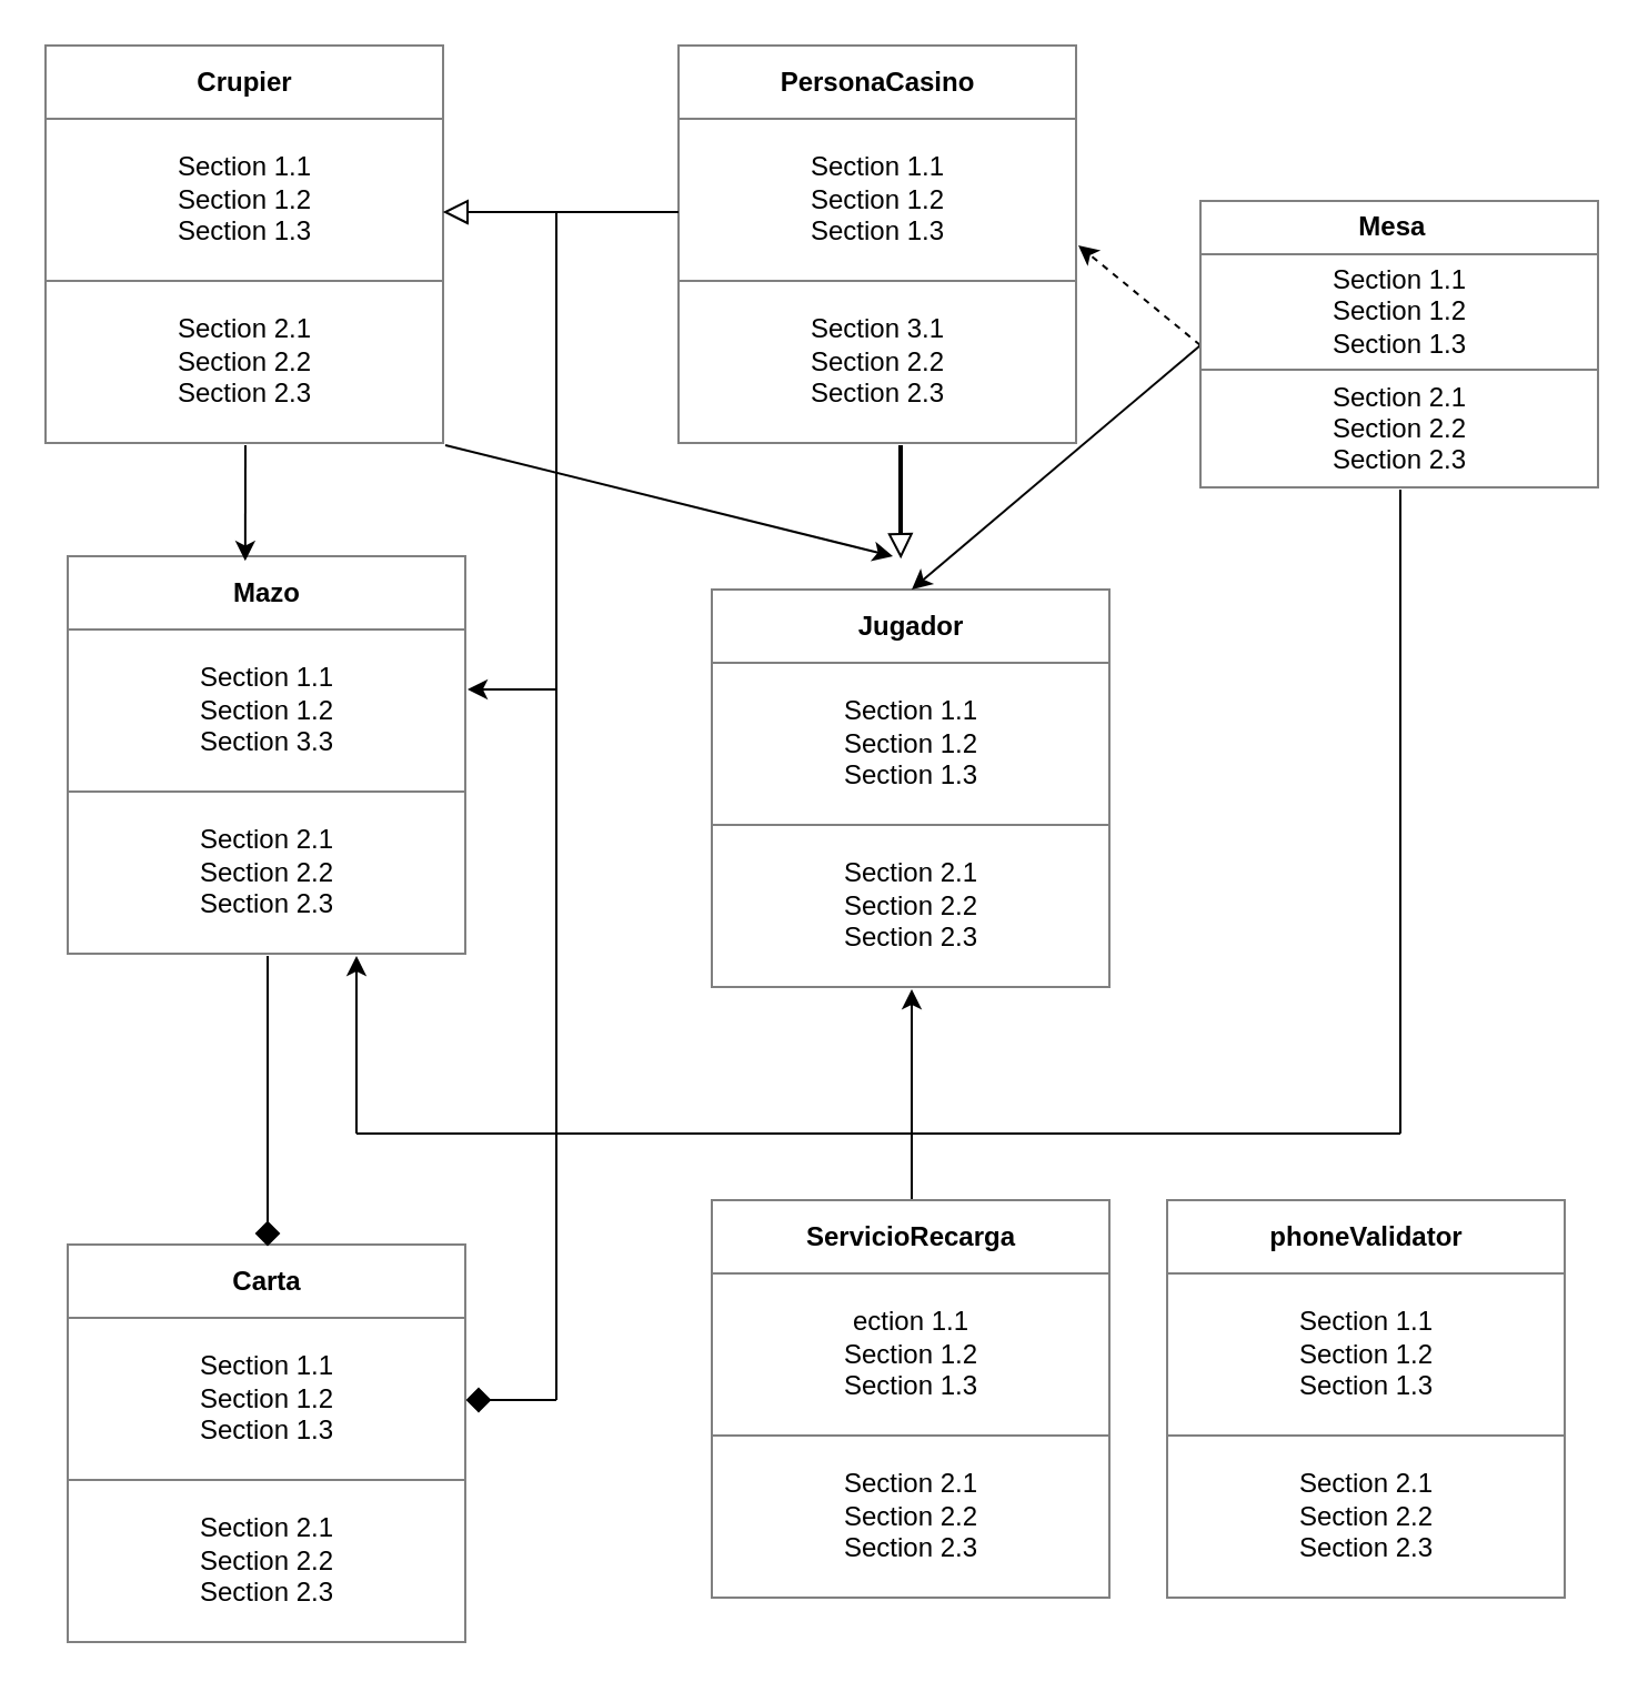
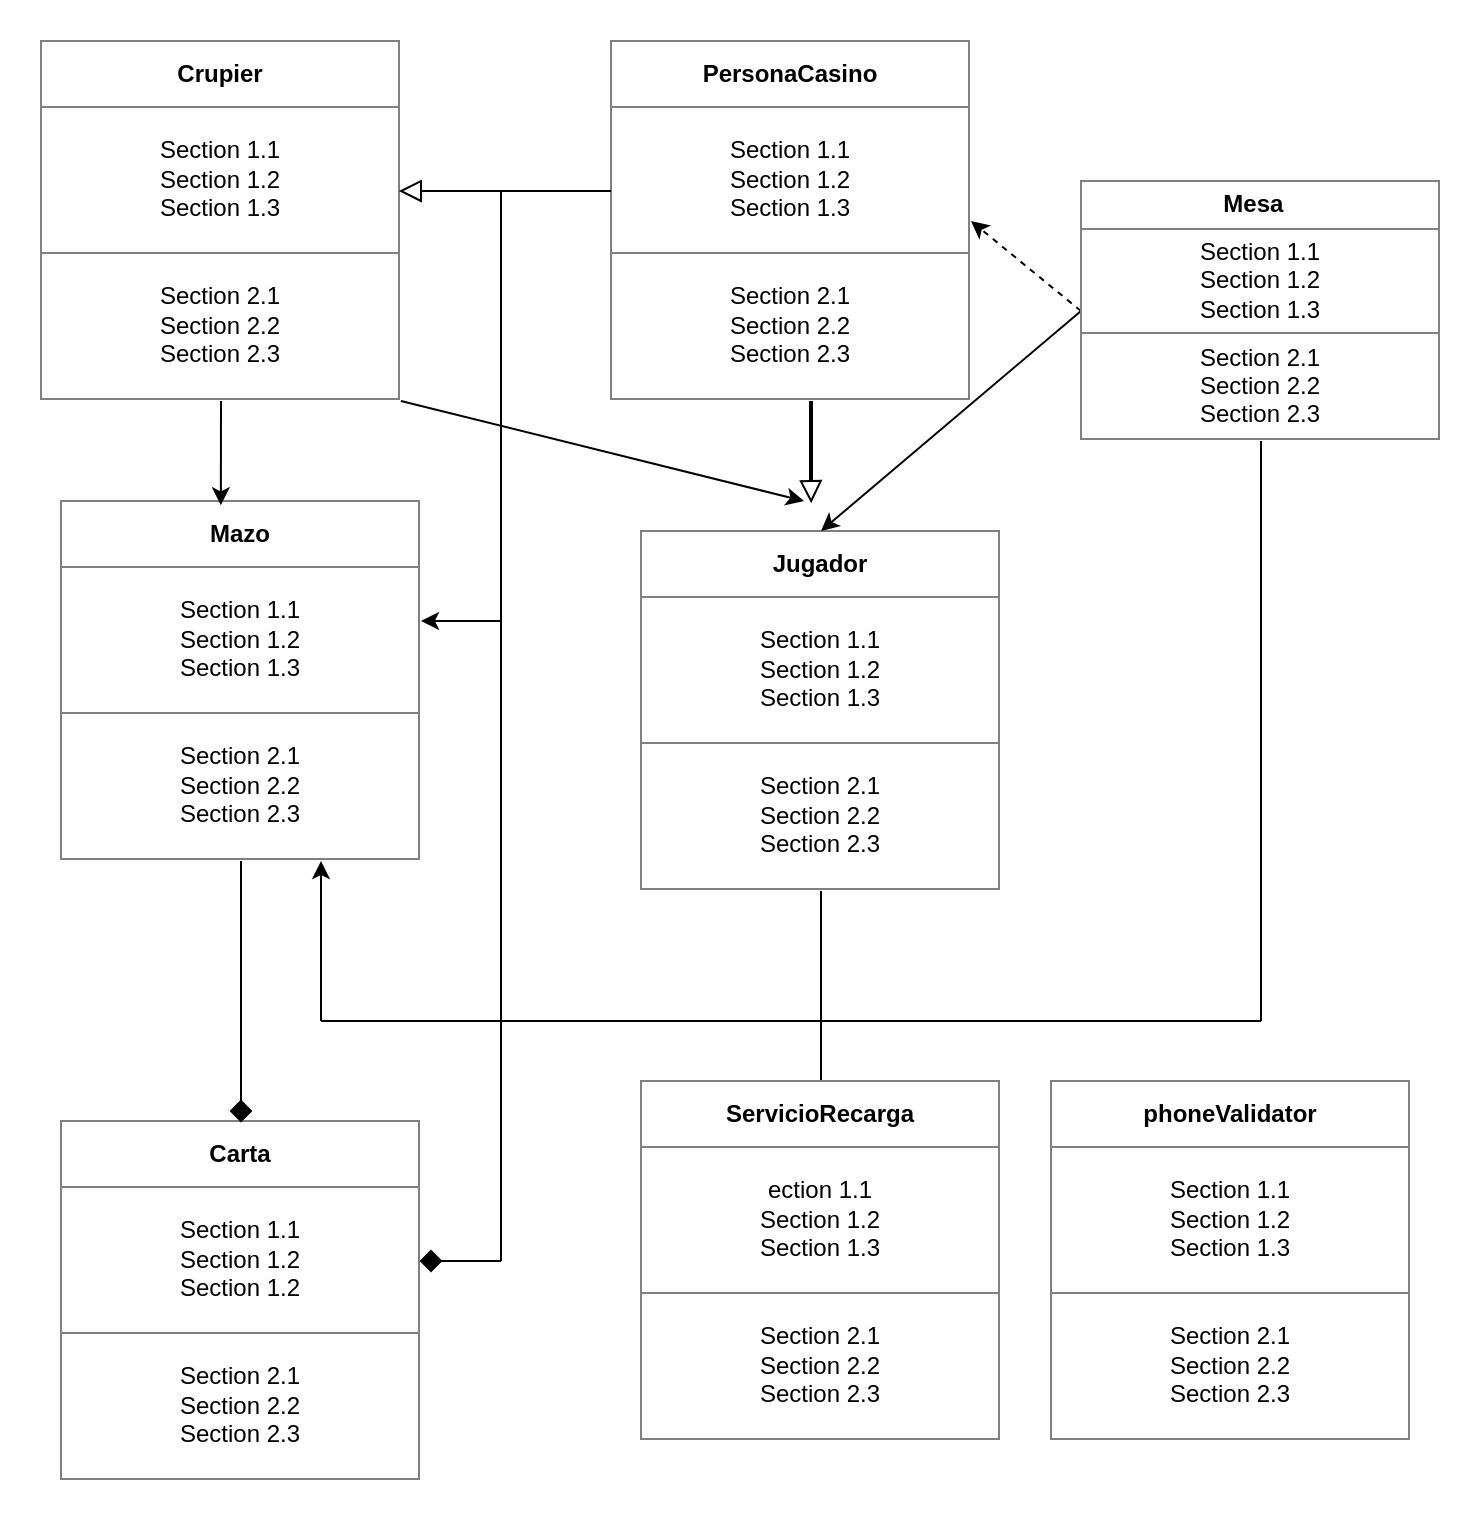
- <mxCell id="4" value="&lt;table border=&quot;1&quot; width=&quot;100%&quot; height=&quot;100%&quot; cellpadding=&quot;4&quot; style=&quot;width:100%;height:100%;border-collapse:collapse;&quot;&gt;&lt;tbody&gt;&lt;tr&gt;&lt;th align=&quot;center&quot;&gt;PersonaCasino&lt;/th&gt;&lt;/tr&gt;&lt;tr&gt;&lt;td align=&quot;center&quot;&gt;Section 1.1&lt;br&gt;Section 1.2&lt;br&gt;Section 1.3&lt;/td&gt;&lt;/tr&gt;&lt;tr&gt;&lt;td align=&quot;center&quot;&gt;Section 3.1&lt;br&gt;Section 2.2&lt;br&gt;Section 2.3&lt;/td&gt;&lt;/tr&gt;&lt;/tbody&gt;&lt;/table&gt;" style="text;html=1;whiteSpace=wrap;strokeColor=none;fillColor=none;overflow=fill;" vertex="1" parent="1"><mxGeometry x="305" y="20" width="180" height="180" as="geometry" /></mxCell>
+ <mxCell id="4" value="&lt;table border=&quot;1&quot; width=&quot;100%&quot; height=&quot;100%&quot; cellpadding=&quot;4&quot; style=&quot;width:100%;height:100%;border-collapse:collapse;&quot;&gt;&lt;tbody&gt;&lt;tr&gt;&lt;th align=&quot;center&quot;&gt;PersonaCasino&lt;/th&gt;&lt;/tr&gt;&lt;tr&gt;&lt;td align=&quot;center&quot;&gt;Section 1.1&lt;br&gt;Section 1.2&lt;br&gt;Section 1.3&lt;/td&gt;&lt;/tr&gt;&lt;tr&gt;&lt;td align=&quot;center&quot;&gt;Section 2.1&lt;br&gt;Section 2.2&lt;br&gt;Section 2.3&lt;/td&gt;&lt;/tr&gt;&lt;/tbody&gt;&lt;/table&gt;" style="text;html=1;whiteSpace=wrap;strokeColor=none;fillColor=none;overflow=fill;" vertex="1" parent="1"><mxGeometry x="305" y="20" width="180" height="180" as="geometry" /></mxCell>
- <mxCell id="7" value="&lt;table border=&quot;1&quot; width=&quot;100%&quot; height=&quot;100%&quot; cellpadding=&quot;4&quot; style=&quot;width:100%;height:100%;border-collapse:collapse;&quot;&gt;&lt;tbody&gt;&lt;tr&gt;&lt;th align=&quot;center&quot;&gt;Mazo&lt;/th&gt;&lt;/tr&gt;&lt;tr&gt;&lt;td align=&quot;center&quot;&gt;Section 1.1&lt;br&gt;Section 1.2&lt;br&gt;Section 3.3&lt;/td&gt;&lt;/tr&gt;&lt;tr&gt;&lt;td align=&quot;center&quot;&gt;Section 2.1&lt;br&gt;Section 2.2&lt;br&gt;Section 2.3&lt;/td&gt;&lt;/tr&gt;&lt;/tbody&gt;&lt;/table&gt;" style="text;html=1;whiteSpace=wrap;strokeColor=none;fillColor=none;overflow=fill;" vertex="1" parent="1"><mxGeometry x="30" y="250" width="180" height="180" as="geometry" /></mxCell>
+ <mxCell id="7" value="&lt;table border=&quot;1&quot; width=&quot;100%&quot; height=&quot;100%&quot; cellpadding=&quot;4&quot; style=&quot;width:100%;height:100%;border-collapse:collapse;&quot;&gt;&lt;tbody&gt;&lt;tr&gt;&lt;th align=&quot;center&quot;&gt;Mazo&lt;/th&gt;&lt;/tr&gt;&lt;tr&gt;&lt;td align=&quot;center&quot;&gt;Section 1.1&lt;br&gt;Section 1.2&lt;br&gt;Section 1.3&lt;/td&gt;&lt;/tr&gt;&lt;tr&gt;&lt;td align=&quot;center&quot;&gt;Section 2.1&lt;br&gt;Section 2.2&lt;br&gt;Section 2.3&lt;/td&gt;&lt;/tr&gt;&lt;/tbody&gt;&lt;/table&gt;" style="text;html=1;whiteSpace=wrap;strokeColor=none;fillColor=none;overflow=fill;" vertex="1" parent="1"><mxGeometry x="30" y="250" width="180" height="180" as="geometry" /></mxCell>
- <mxCell id="25" style="edgeStyle=none;html=1;exitX=0.5;exitY=0;exitDx=0;exitDy=0;entryX=0.5;entryY=1;entryDx=0;entryDy=0;" edge="1" parent="1" source="26" target="9"><mxGeometry relative="1" as="geometry" /></mxCell>
+ <mxCell id="25" style="edgeStyle=none;html=1;exitX=0.5;exitY=0;exitDx=0;exitDy=0;entryX=0.5;entryY=1;entryDx=0;entryDy=0;endArrow=none;" edge="1" parent="1" source="26" target="9"><mxGeometry relative="1" as="geometry" /></mxCell>
- <mxCell id="12" value="&lt;table border=&quot;1&quot; width=&quot;100%&quot; height=&quot;100%&quot; cellpadding=&quot;4&quot; style=&quot;width:100%;height:100%;border-collapse:collapse;&quot;&gt;&lt;tbody&gt;&lt;tr&gt;&lt;th align=&quot;center&quot;&gt;Carta&lt;/th&gt;&lt;/tr&gt;&lt;tr&gt;&lt;td align=&quot;center&quot;&gt;Section 1.1&lt;br&gt;Section 1.2&lt;br&gt;Section 1.3&lt;/td&gt;&lt;/tr&gt;&lt;tr&gt;&lt;td align=&quot;center&quot;&gt;Section 2.1&lt;br&gt;Section 2.2&lt;br&gt;Section 2.3&lt;/td&gt;&lt;/tr&gt;&lt;/tbody&gt;&lt;/table&gt;" style="text;html=1;whiteSpace=wrap;strokeColor=none;fillColor=none;overflow=fill;" vertex="1" parent="1"><mxGeometry x="30" y="560" width="180" height="180" as="geometry" /></mxCell>
+ <mxCell id="12" value="&lt;table border=&quot;1&quot; width=&quot;100%&quot; height=&quot;100%&quot; cellpadding=&quot;4&quot; style=&quot;width:100%;height:100%;border-collapse:collapse;&quot;&gt;&lt;tbody&gt;&lt;tr&gt;&lt;th align=&quot;center&quot;&gt;Carta&lt;/th&gt;&lt;/tr&gt;&lt;tr&gt;&lt;td align=&quot;center&quot;&gt;Section 1.1&lt;br&gt;Section 1.2&lt;br&gt;Section 1.2&lt;/td&gt;&lt;/tr&gt;&lt;tr&gt;&lt;td align=&quot;center&quot;&gt;Section 2.1&lt;br&gt;Section 2.2&lt;br&gt;Section 2.3&lt;/td&gt;&lt;/tr&gt;&lt;/tbody&gt;&lt;/table&gt;" style="text;html=1;whiteSpace=wrap;strokeColor=none;fillColor=none;overflow=fill;" vertex="1" parent="1"><mxGeometry x="30" y="560" width="180" height="180" as="geometry" /></mxCell>
